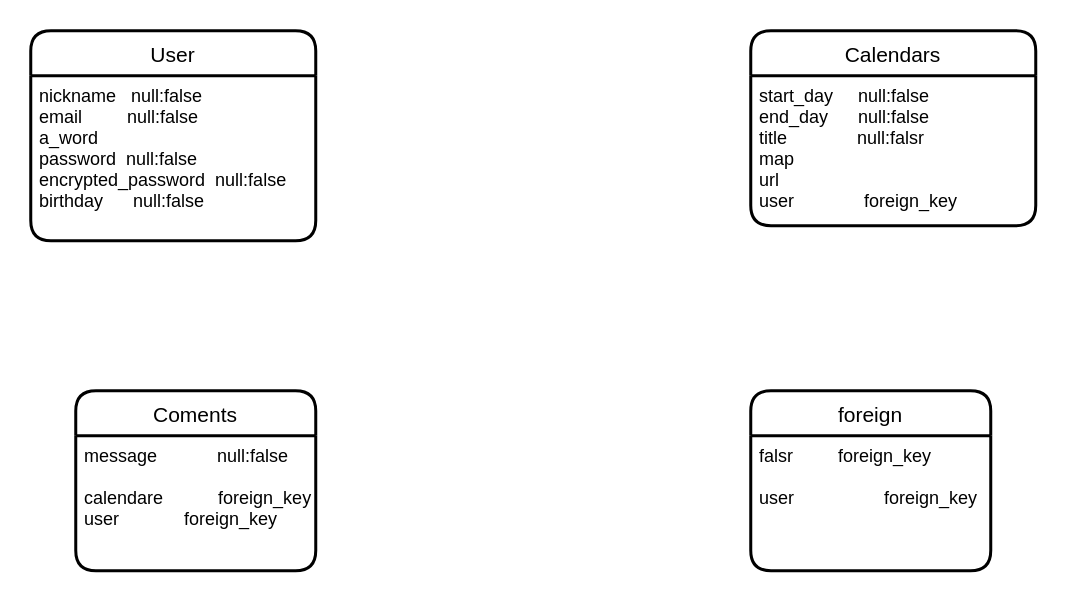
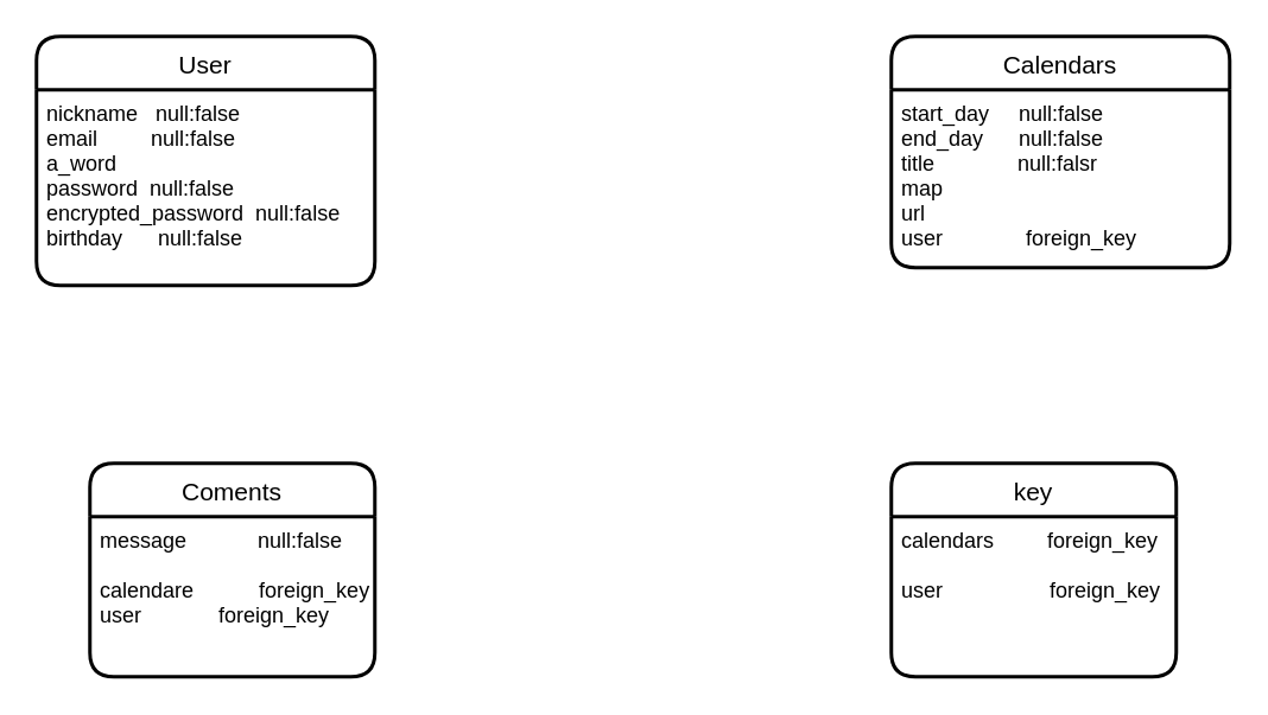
- <mxCell id="8" value="foreign" style="swimlane;childLayout=stackLayout;horizontal=1;startSize=30;horizontalStack=0;rounded=1;fontSize=14;fontStyle=0;strokeWidth=2;resizeParent=0;resizeLast=1;shadow=0;dashed=0;align=center;" vertex="1" parent="1"><mxGeometry x="500" y="260" width="160" height="120" as="geometry" /></mxCell>
+ <mxCell id="8" value="key" style="swimlane;childLayout=stackLayout;horizontal=1;startSize=30;horizontalStack=0;rounded=1;fontSize=14;fontStyle=0;strokeWidth=2;resizeParent=0;resizeLast=1;shadow=0;dashed=0;align=center;" vertex="1" parent="1"><mxGeometry x="500" y="260" width="160" height="120" as="geometry" /></mxCell>
- <mxCell id="9" value="falsr         foreign_key&#10;&#10;user                  foreign_key" style="align=left;strokeColor=none;fillColor=none;spacingLeft=4;fontSize=12;verticalAlign=top;resizable=0;rotatable=0;part=1;" vertex="1" parent="8"><mxGeometry y="30" width="160" height="90" as="geometry" /></mxCell>
+ <mxCell id="9" value="calendars         foreign_key&#10;&#10;user                  foreign_key" style="align=left;strokeColor=none;fillColor=none;spacingLeft=4;fontSize=12;verticalAlign=top;resizable=0;rotatable=0;part=1;" vertex="1" parent="8"><mxGeometry y="30" width="160" height="90" as="geometry" /></mxCell>
